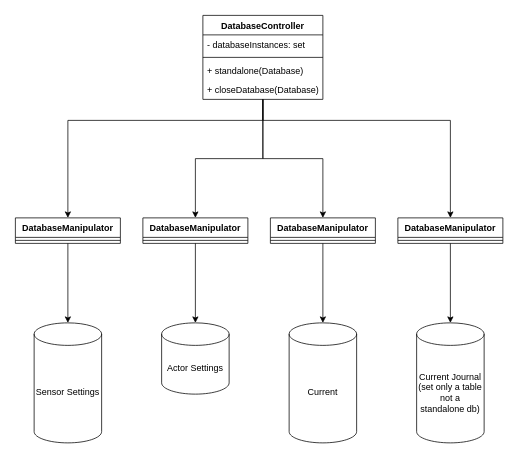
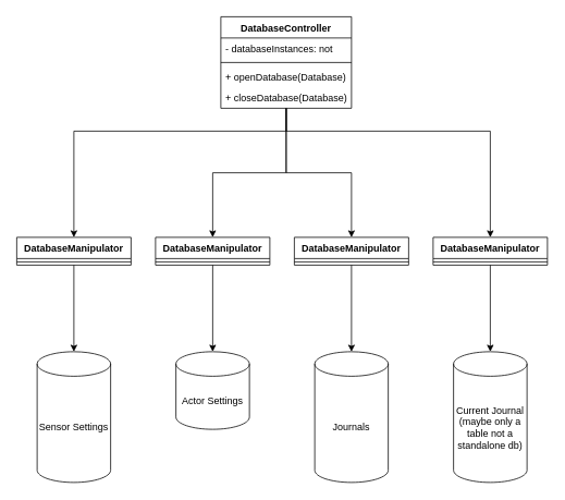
- <mxCell id="11" value="- databaseInstances: set" style="text;strokeColor=none;fillColor=none;align=left;verticalAlign=top;spacingLeft=4;spacingRight=4;overflow=hidden;rotatable=0;points=[[0,0.5],[1,0.5]];portConstraint=eastwest;" parent="10" vertex="1"><mxGeometry y="26" width="160" height="26" as="geometry" /></mxCell>
+ <mxCell id="11" value="- databaseInstances: not" style="text;strokeColor=none;fillColor=none;align=left;verticalAlign=top;spacingLeft=4;spacingRight=4;overflow=hidden;rotatable=0;points=[[0,0.5],[1,0.5]];portConstraint=eastwest;" parent="10" vertex="1"><mxGeometry y="26" width="160" height="26" as="geometry" /></mxCell>
- <mxCell id="13" value="+ standalone(Database)" style="text;strokeColor=none;fillColor=none;align=left;verticalAlign=top;spacingLeft=4;spacingRight=4;overflow=hidden;rotatable=0;points=[[0,0.5],[1,0.5]];portConstraint=eastwest;" parent="10" vertex="1"><mxGeometry y="60" width="160" height="26" as="geometry" /></mxCell>
+ <mxCell id="13" value="+ openDatabase(Database)" style="text;strokeColor=none;fillColor=none;align=left;verticalAlign=top;spacingLeft=4;spacingRight=4;overflow=hidden;rotatable=0;points=[[0,0.5],[1,0.5]];portConstraint=eastwest;" parent="10" vertex="1"><mxGeometry y="60" width="160" height="26" as="geometry" /></mxCell>
- <mxCell id="4" value="Current" style="shape=cylinder3;whiteSpace=wrap;html=1;boundedLbl=1;backgroundOutline=1;size=15;" parent="1" vertex="1"><mxGeometry x="385" y="430" width="90" height="160" as="geometry" /></mxCell>
+ <mxCell id="4" value="Journals" style="shape=cylinder3;whiteSpace=wrap;html=1;boundedLbl=1;backgroundOutline=1;size=15;" parent="1" vertex="1"><mxGeometry x="385" y="430" width="90" height="160" as="geometry" /></mxCell>
- <mxCell id="5" value="Current Journal (set only a table not a standalone db)" style="shape=cylinder3;whiteSpace=wrap;html=1;boundedLbl=1;backgroundOutline=1;size=15;" parent="1" vertex="1"><mxGeometry x="555" y="430" width="90" height="160" as="geometry" /></mxCell>
+ <mxCell id="5" value="Current Journal (maybe only a table not a standalone db)" style="shape=cylinder3;whiteSpace=wrap;html=1;boundedLbl=1;backgroundOutline=1;size=15;" parent="1" vertex="1"><mxGeometry x="555" y="430" width="90" height="160" as="geometry" /></mxCell>
